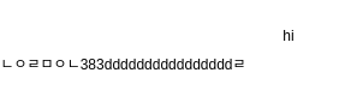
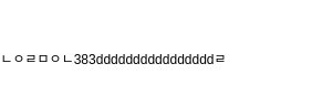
- <mxCell id="2" value="hi" style="text;html=1;strokeColor=none;fillColor=none;align=center;verticalAlign=middle;whiteSpace=wrap;rounded=0;" vertex="1" parent="1"><mxGeometry x="183" y="20" width="40" height="20" as="geometry" /></mxCell>
